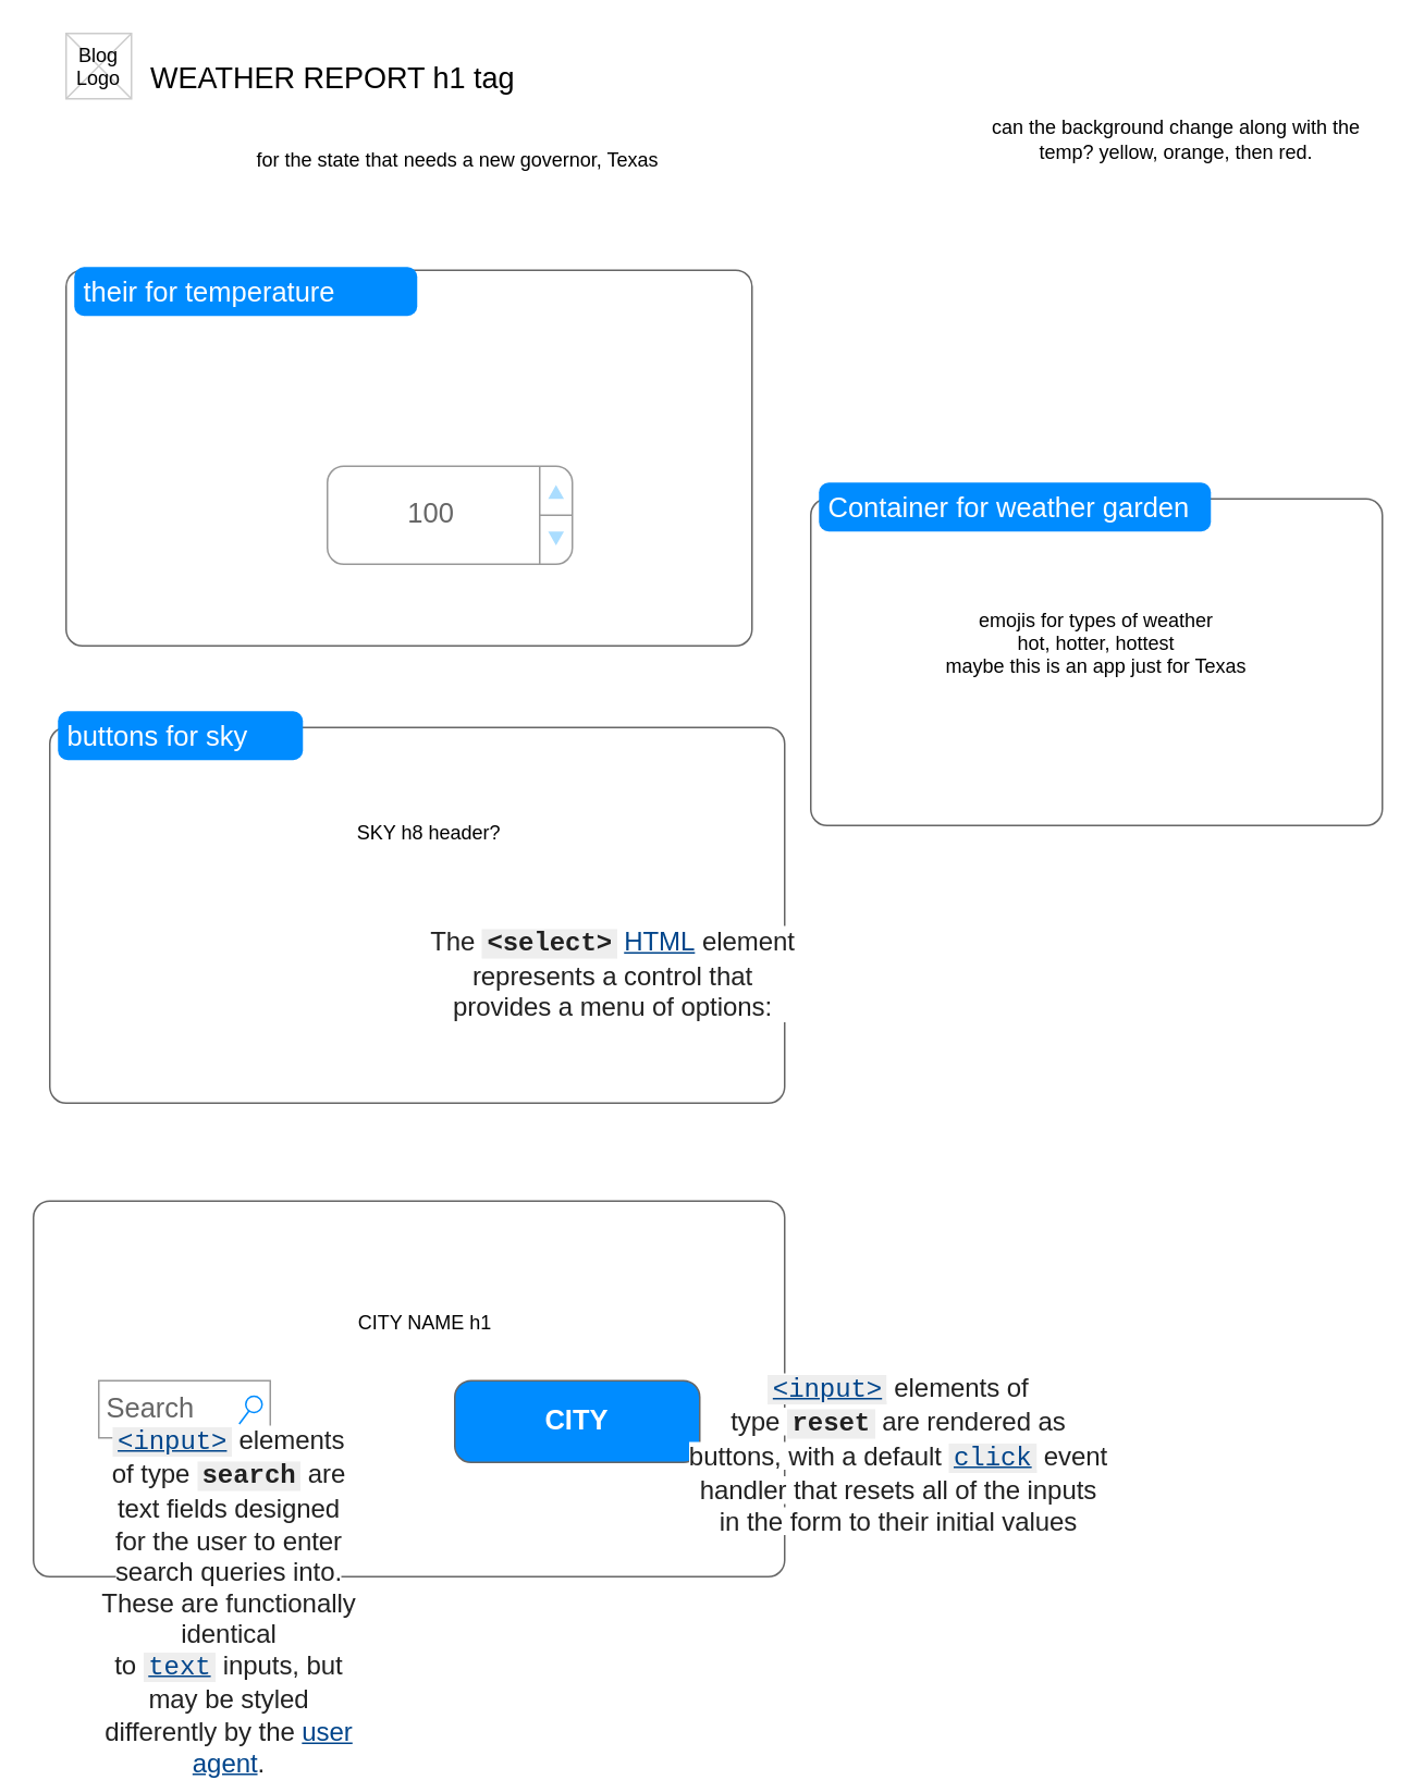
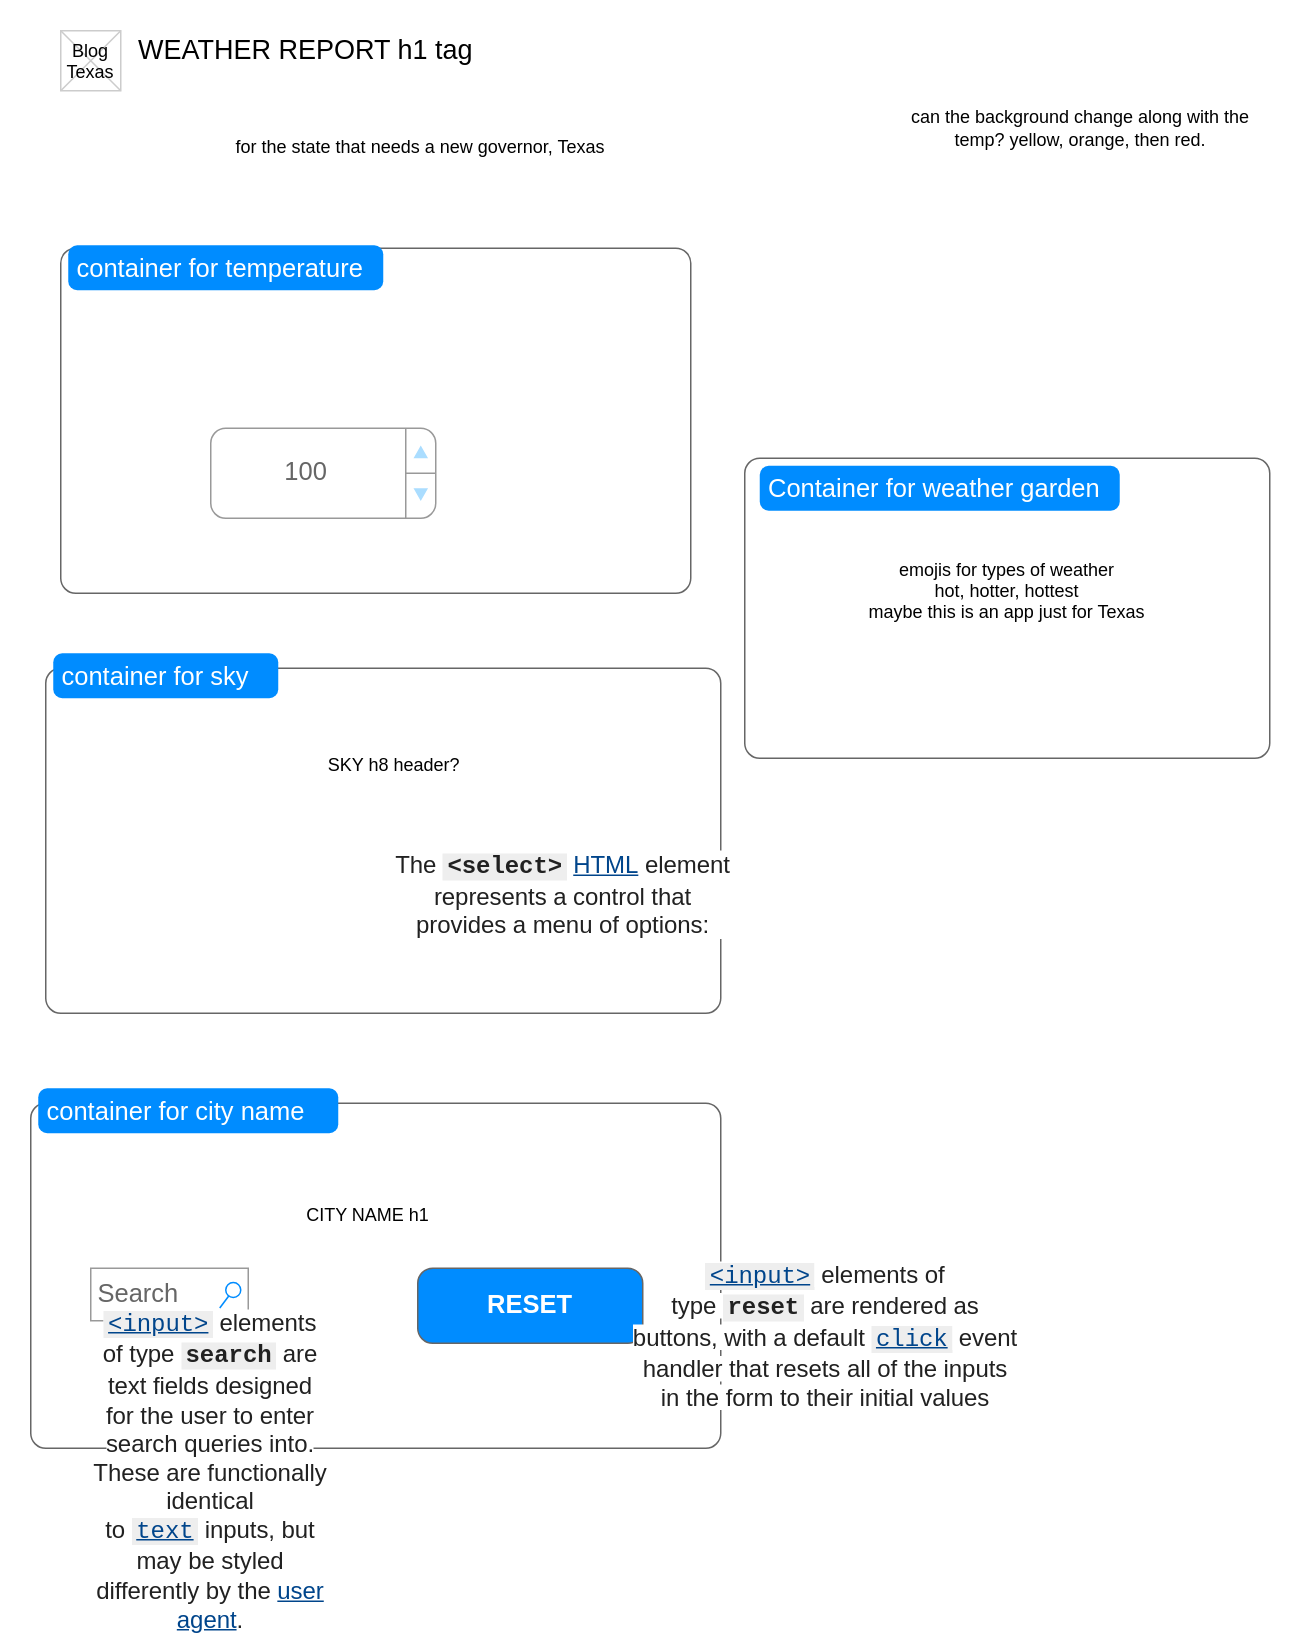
- <mxCell id="4" value="Blog &#10;Logo" style="text;spacingTop=-5;align=center" parent="1" vertex="1"><mxGeometry x="40" y="25" width="40" height="40" as="geometry" /></mxCell>
+ <mxCell id="4" value="Blog &#10;Texas" style="text;spacingTop=-5;align=center" parent="1" vertex="1"><mxGeometry x="40" y="25" width="40" height="40" as="geometry" /></mxCell>
- <mxCell id="2" value="WEATHER REPORT h1 tag&#10;" style="text;spacingTop=-5;fontSize=18;fontStyle=0" parent="1" vertex="1"><mxGeometry x="90" y="35" width="230" height="20" as="geometry" /></mxCell>
+ <mxCell id="2" value="WEATHER REPORT h1 tag&#10;" style="text;spacingTop=-5;fontSize=18;fontStyle=0" parent="1" vertex="1"><mxGeometry x="90" y="20" width="230" height="20" as="geometry" /></mxCell>
- <mxCell id="16" value="their for temperature" style="shape=rect;strokeColor=none;fillColor=#008cff;strokeWidth=1;dashed=0;rounded=1;arcSize=20;fontColor=#ffffff;fontSize=17;spacing=2;spacingTop=-2;align=left;autosize=1;spacingLeft=4;resizeWidth=0;resizeHeight=0;perimeter=none;" vertex="1" parent="15"><mxGeometry x="5" y="8" width="210" height="30" as="geometry" /></mxCell>
+ <mxCell id="16" value="container for temperature" style="shape=rect;strokeColor=none;fillColor=#008cff;strokeWidth=1;dashed=0;rounded=1;arcSize=20;fontColor=#ffffff;fontSize=17;spacing=2;spacingTop=-2;align=left;autosize=1;spacingLeft=4;resizeWidth=0;resizeHeight=0;perimeter=none;" vertex="1" parent="15"><mxGeometry x="5" y="8" width="210" height="30" as="geometry" /></mxCell>
- <mxCell id="19" value="Container for weather garden" style="shape=rect;strokeColor=none;fillColor=#008cff;strokeWidth=1;dashed=0;rounded=1;arcSize=20;fontColor=#ffffff;fontSize=17;spacing=2;spacingTop=-2;align=left;autosize=1;spacingLeft=4;resizeWidth=0;resizeHeight=0;perimeter=none;" vertex="1" parent="18"><mxGeometry x="5" width="240" height="30" as="geometry" /></mxCell>
+ <mxCell id="19" value="Container for weather garden" style="shape=rect;strokeColor=none;fillColor=#008cff;strokeWidth=1;dashed=0;rounded=1;arcSize=20;fontColor=#ffffff;fontSize=17;spacing=2;spacingTop=-2;align=left;autosize=1;spacingLeft=4;resizeWidth=0;resizeHeight=0;perimeter=none;" vertex="1" parent="18"><mxGeometry x="10" y="15" width="240" height="30" as="geometry" /></mxCell>
- <mxCell id="17" value="&lt;table cellpadding=&quot;0&quot; cellspacing=&quot;0&quot; style=&quot;width:100%;height:100%;&quot;&gt;&lt;tr&gt;&lt;td style=&quot;width:85%&quot;&gt;100&lt;/td&gt;&lt;td style=&quot;width:15%&quot;&gt;&lt;/td&gt;&lt;/tr&gt;&lt;/table&gt;" style="strokeWidth=1;shadow=0;dashed=0;align=center;html=1;shape=mxgraph.mockup.forms.spinner;strokeColor=#999999;spinLayout=right;spinStyle=normal;adjStyle=triangle;fillColor=#aaddff;fontSize=17;fontColor=#666666;mainText=;html=1;overflow=fill;" vertex="1" parent="15"><mxGeometry x="160" y="130" width="150" height="60" as="geometry" /></mxCell>
+ <mxCell id="17" value="&lt;table cellpadding=&quot;0&quot; cellspacing=&quot;0&quot; style=&quot;width:100%;height:100%;&quot;&gt;&lt;tr&gt;&lt;td style=&quot;width:85%&quot;&gt;100&lt;/td&gt;&lt;td style=&quot;width:15%&quot;&gt;&lt;/td&gt;&lt;/tr&gt;&lt;/table&gt;" style="strokeWidth=1;shadow=0;dashed=0;align=center;html=1;shape=mxgraph.mockup.forms.spinner;strokeColor=#999999;spinLayout=right;spinStyle=normal;adjStyle=triangle;fillColor=#aaddff;fontSize=17;fontColor=#666666;mainText=;html=1;overflow=fill;" vertex="1" parent="15"><mxGeometry x="100" y="130" width="150" height="60" as="geometry" /></mxCell>
- <mxCell id="7" value="buttons for sky" style="shape=rect;strokeColor=none;fillColor=#008cff;strokeWidth=1;dashed=0;rounded=1;arcSize=20;fontColor=#ffffff;fontSize=17;spacing=2;spacingTop=-2;align=left;autosize=1;spacingLeft=4;resizeWidth=0;resizeHeight=0;perimeter=none;" vertex="1" parent="6"><mxGeometry x="5" width="150" height="30" as="geometry" /></mxCell>
+ <mxCell id="7" value="container for sky" style="shape=rect;strokeColor=none;fillColor=#008cff;strokeWidth=1;dashed=0;rounded=1;arcSize=20;fontColor=#ffffff;fontSize=17;spacing=2;spacingTop=-2;align=left;autosize=1;spacingLeft=4;resizeWidth=0;resizeHeight=0;perimeter=none;" vertex="1" parent="6"><mxGeometry x="5" width="150" height="30" as="geometry" /></mxCell>
+ <mxCell id="11" value="container for city name" style="shape=rect;strokeColor=none;fillColor=#008cff;strokeWidth=1;dashed=0;rounded=1;arcSize=20;fontColor=#ffffff;fontSize=17;spacing=2;spacingTop=-2;align=left;autosize=1;spacingLeft=4;resizeWidth=0;resizeHeight=0;perimeter=none;" vertex="1" parent="10"><mxGeometry x="5" width="200" height="30" as="geometry" /></mxCell>
- <mxCell id="12" value="CITY NAME h1" style="text;html=1;strokeColor=none;fillColor=none;align=center;verticalAlign=middle;whiteSpace=wrap;rounded=0;" vertex="1" parent="10"><mxGeometry x="115" y="60" width="250" height="50" as="geometry" /></mxCell>
+ <mxCell id="12" value="CITY NAME h1" style="text;html=1;strokeColor=none;fillColor=none;align=center;verticalAlign=middle;whiteSpace=wrap;rounded=0;" vertex="1" parent="10"><mxGeometry x="100" y="60" width="250" height="50" as="geometry" /></mxCell>
- <mxCell id="14" value="CITY" style="strokeWidth=1;shadow=0;dashed=0;align=center;html=1;shape=mxgraph.mockup.buttons.button;strokeColor=#666666;fontColor=#ffffff;mainText=;buttonStyle=round;fontSize=17;fontStyle=1;fillColor=#008cff;whiteSpace=wrap;" vertex="1" parent="10"><mxGeometry x="258" y="120" width="150" height="50" as="geometry" /></mxCell>
+ <mxCell id="14" value="RESET" style="strokeWidth=1;shadow=0;dashed=0;align=center;html=1;shape=mxgraph.mockup.buttons.button;strokeColor=#666666;fontColor=#ffffff;mainText=;buttonStyle=round;fontSize=17;fontStyle=1;fillColor=#008cff;whiteSpace=wrap;" vertex="1" parent="10"><mxGeometry x="258" y="120" width="150" height="50" as="geometry" /></mxCell>
